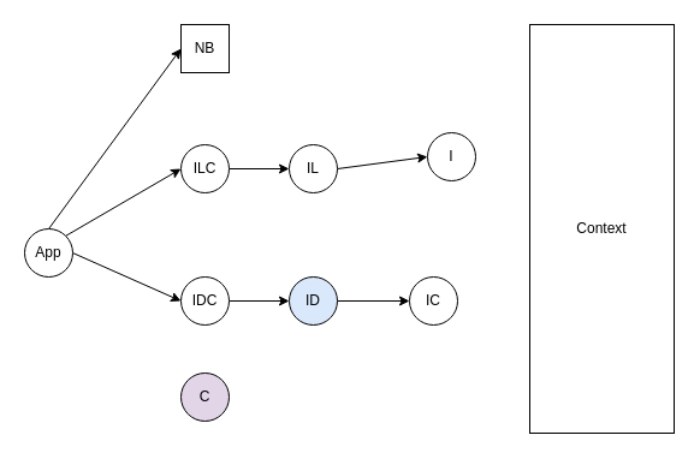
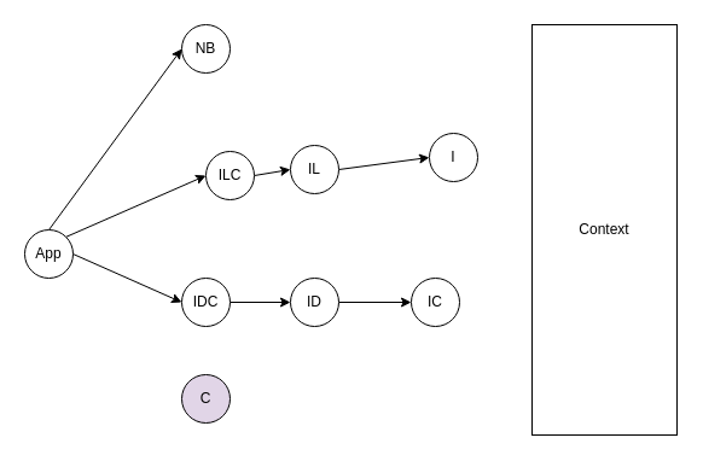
- <mxCell id="6" value="NB" style="whiteSpace=wrap;html=1;aspect=fixed;rounded=0;" parent="1" vertex="1"><mxGeometry x="150" y="20" width="40" height="40" as="geometry" /></mxCell>
+ <mxCell id="6" value="NB" style="ellipse;whiteSpace=wrap;html=1;aspect=fixed;" parent="1" vertex="1"><mxGeometry x="150" y="20" width="40" height="40" as="geometry" /></mxCell>
- <mxCell id="8" value="ILC" style="ellipse;whiteSpace=wrap;html=1;aspect=fixed;" parent="1" vertex="1"><mxGeometry x="150" y="120" width="40" height="40" as="geometry" /></mxCell>
+ <mxCell id="8" value="ILC" style="ellipse;whiteSpace=wrap;html=1;aspect=fixed;" parent="1" vertex="1"><mxGeometry x="170" y="125" width="40" height="40" as="geometry" /></mxCell>
- <mxCell id="16" value="ID" style="ellipse;whiteSpace=wrap;html=1;aspect=fixed;fillColor=#dae8fc;" parent="1" vertex="1"><mxGeometry x="240" y="230" width="40" height="40" as="geometry" /></mxCell>
+ <mxCell id="16" value="ID" style="ellipse;whiteSpace=wrap;html=1;aspect=fixed;" parent="1" vertex="1"><mxGeometry x="240" y="230" width="40" height="40" as="geometry" /></mxCell>
